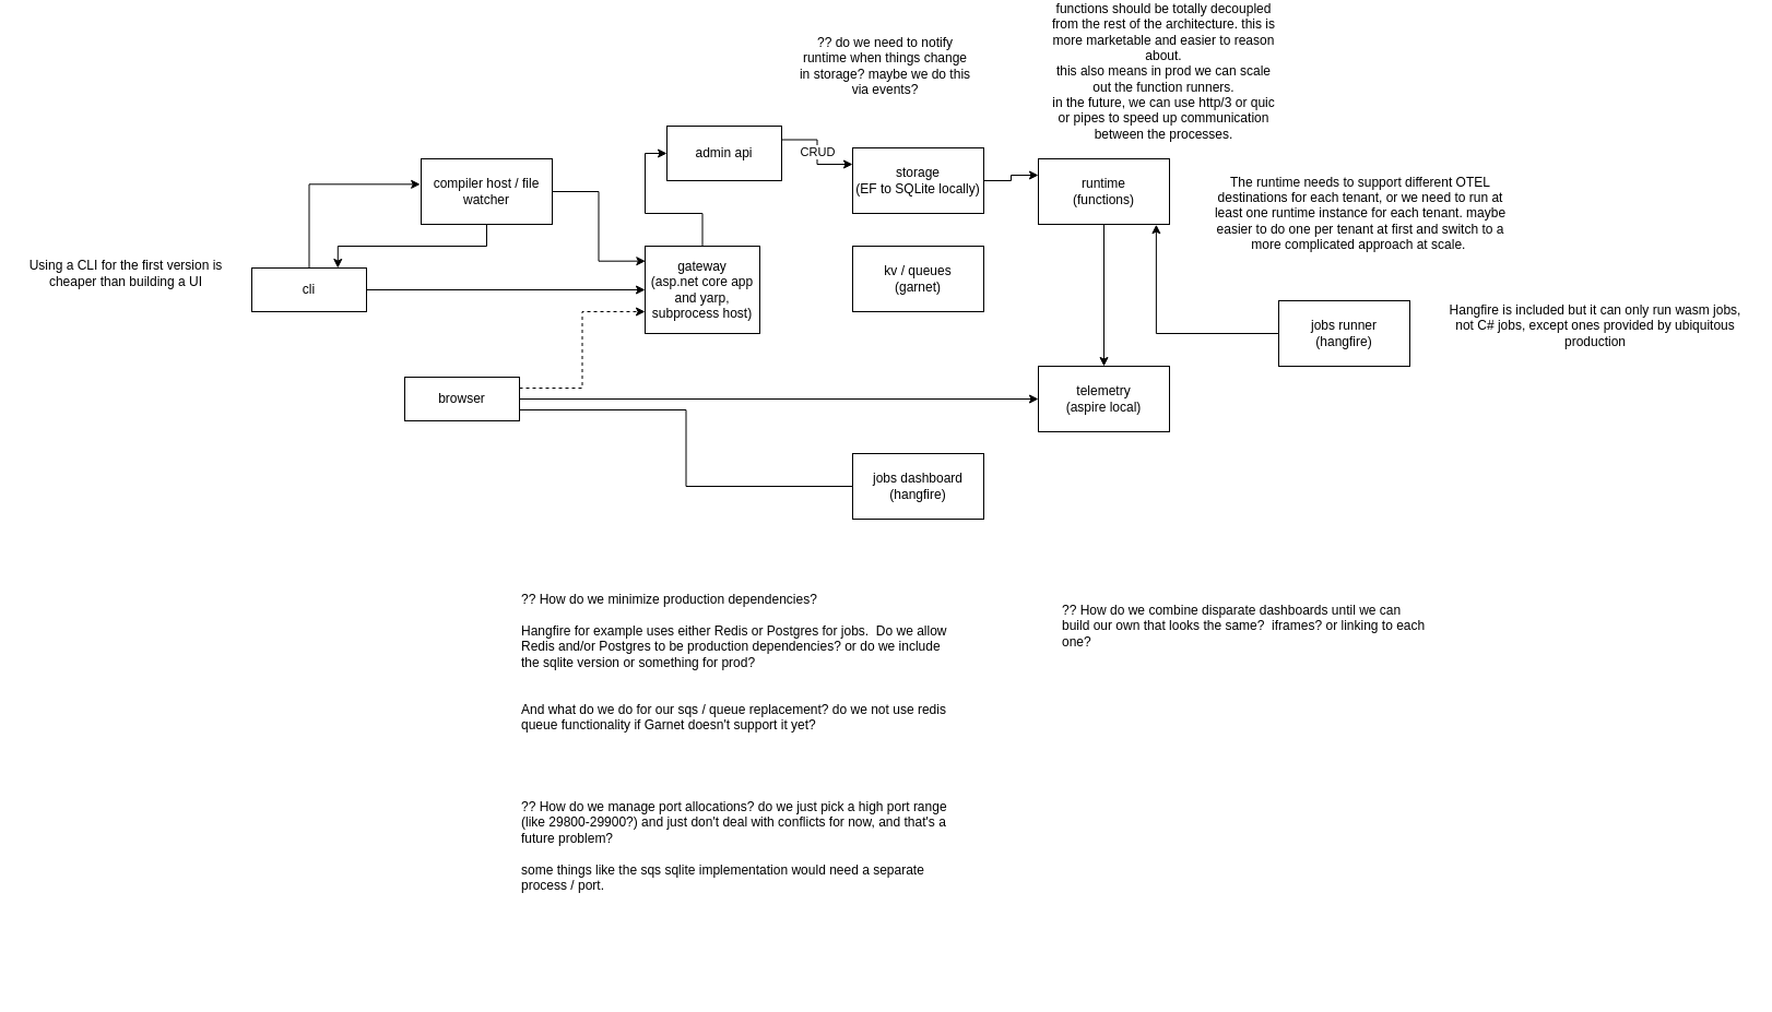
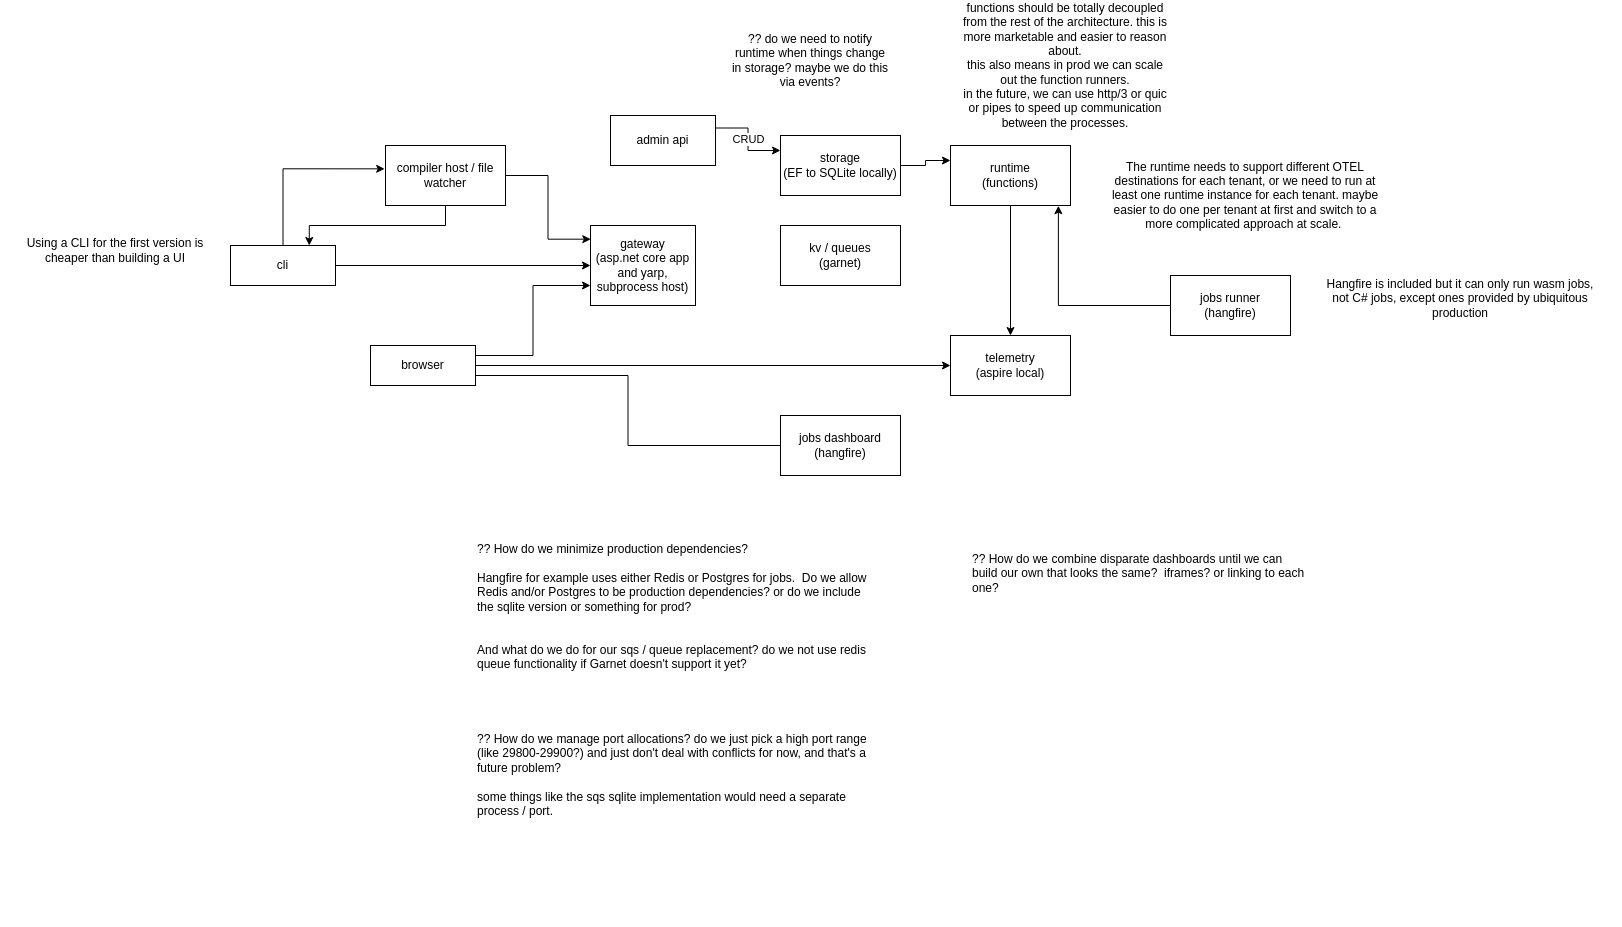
- <mxCell id="2" style="edgeStyle=orthogonalEdgeStyle;rounded=0;orthogonalLoop=1;jettySize=auto;html=1;entryX=0;entryY=0.5;entryDx=0;entryDy=0;" edge="1" parent="1" source="4" target="8"><mxGeometry relative="1" as="geometry" /></mxCell>
- <mxCell id="13" style="edgeStyle=orthogonalEdgeStyle;rounded=0;orthogonalLoop=1;jettySize=auto;html=1;exitX=1;exitY=0.25;exitDx=0;exitDy=0;entryX=0;entryY=0.75;entryDx=0;entryDy=0;dashed=1;" edge="1" parent="1" source="15" target="4"><mxGeometry relative="1" as="geometry" /></mxCell>
+ <mxCell id="13" style="edgeStyle=orthogonalEdgeStyle;rounded=0;orthogonalLoop=1;jettySize=auto;html=1;exitX=1;exitY=0.25;exitDx=0;exitDy=0;entryX=0;entryY=0.75;entryDx=0;entryDy=0;" edge="1" parent="1" source="15" target="4"><mxGeometry relative="1" as="geometry" /></mxCell>
